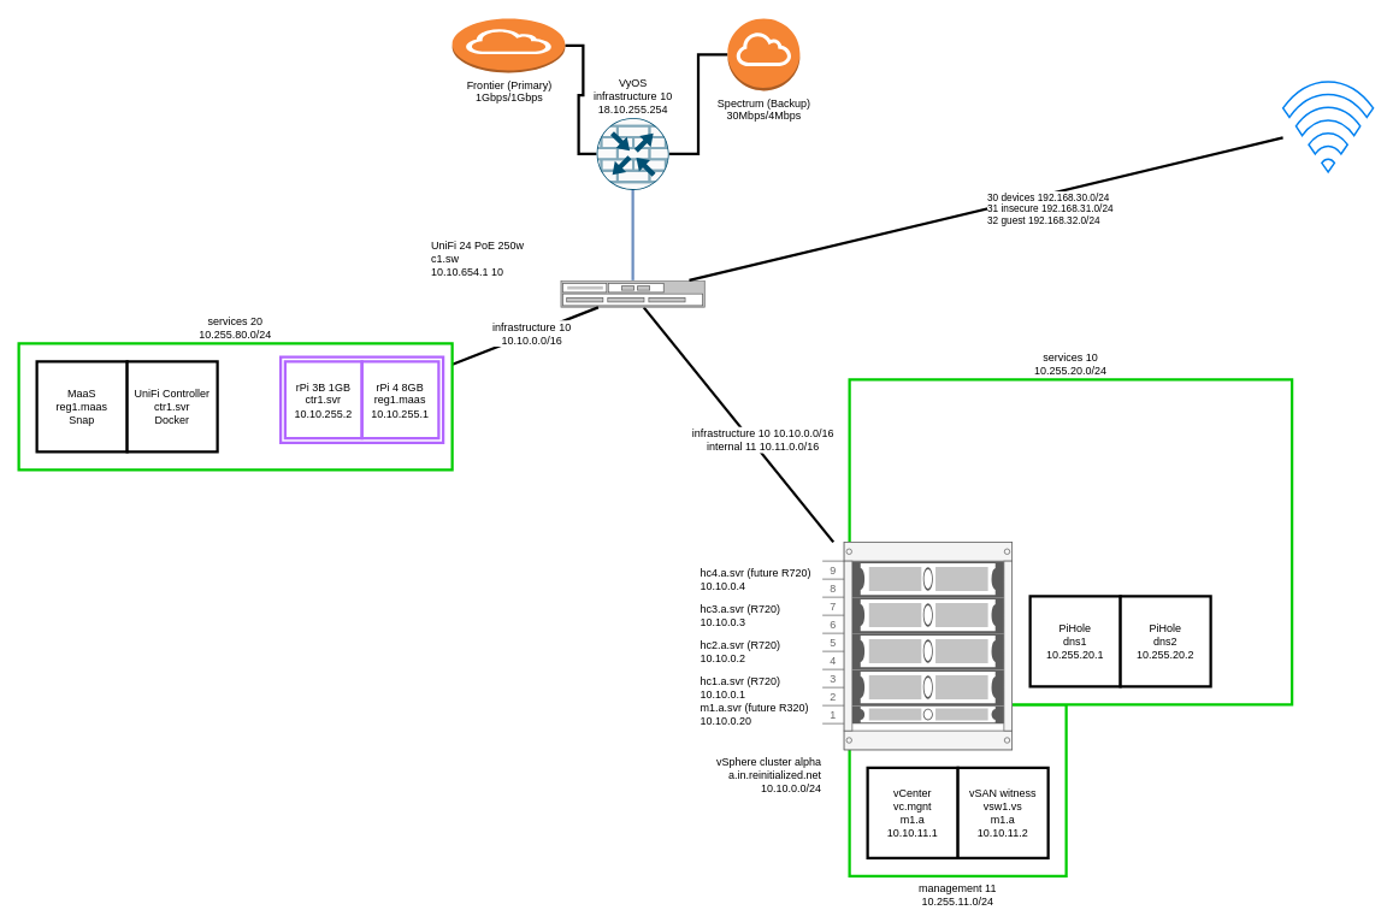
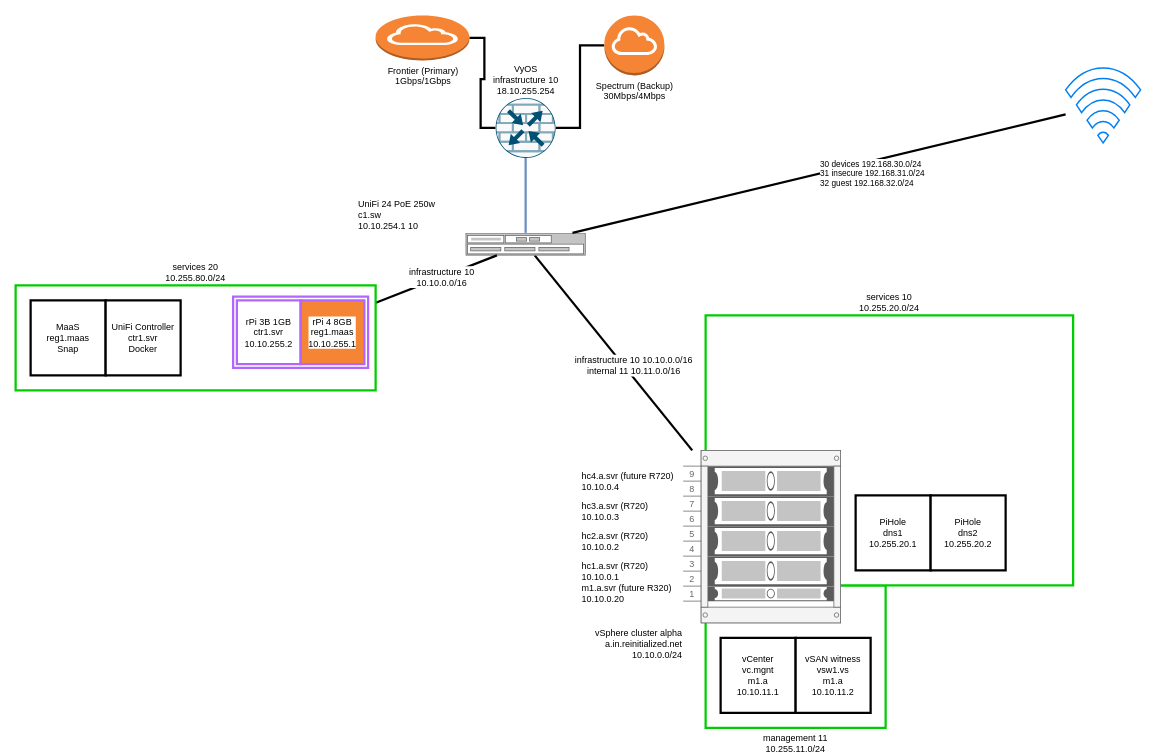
- <mxCell id="12" value="UniFi 24 PoE 250w&lt;br&gt;c1.sw&lt;br&gt;10.10.654.1 10" style="strokeColor=#666666;html=1;labelPosition=left;align=left;spacingLeft=15;shadow=0;dashed=0;outlineConnect=0;shape=mxgraph.rack.general.switches_1;perimeterSpacing=0;verticalLabelPosition=top;verticalAlign=bottom;" parent="1" vertex="1"><mxGeometry x="620" y="310" width="160" height="30" as="geometry" /></mxCell>
+ <mxCell id="12" value="UniFi 24 PoE 250w&lt;br&gt;c1.sw&lt;br&gt;10.10.254.1 10" style="strokeColor=#666666;html=1;labelPosition=left;align=left;spacingLeft=15;shadow=0;dashed=0;outlineConnect=0;shape=mxgraph.rack.general.switches_1;perimeterSpacing=0;verticalLabelPosition=top;verticalAlign=bottom;" parent="1" vertex="1"><mxGeometry x="620" y="310" width="160" height="30" as="geometry" /></mxCell>
- <mxCell id="23" value="rPi 4 8GB&lt;br&gt;reg1.maas&lt;br&gt;10.10.255.1" style="whiteSpace=wrap;html=1;aspect=fixed;labelBackgroundColor=#ffffff;strokeColor=#B266FF;strokeWidth=3;fontFamily=Helvetica;fontSize=12;fontColor=#000000;" vertex="1" parent="1"><mxGeometry x="400" y="400" width="85" height="85" as="geometry" /></mxCell>
+ <mxCell id="23" value="rPi 4 8GB&lt;br&gt;reg1.maas&lt;br&gt;10.10.255.1" style="whiteSpace=wrap;html=1;aspect=fixed;labelBackgroundColor=#ffffff;strokeColor=#B266FF;strokeWidth=3;fontFamily=Helvetica;fontSize=12;fontColor=#000000;fillColor=#f58534;" vertex="1" parent="1"><mxGeometry x="400" y="400" width="85" height="85" as="geometry" /></mxCell>
